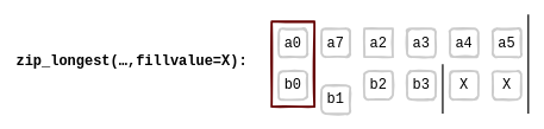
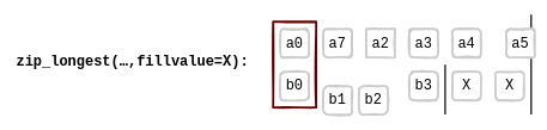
- <mxCell id="11" value="&lt;font style=&quot;font-size: 20px&quot;&gt;a5&lt;/font&gt;" style="rounded=1;whiteSpace=wrap;html=1;fontFamily=Courier New;fontSize=24;strokeWidth=3;glass=0;shadow=0;sketch=1;strokeColor=#CCCCCC;" vertex="1" parent="1"><mxGeometry x="690" y="40" width="40" height="40" as="geometry" /></mxCell>
+ <mxCell id="11" value="&lt;font style=&quot;font-size: 20px&quot;&gt;a5&lt;/font&gt;" style="rounded=1;whiteSpace=wrap;html=1;fontFamily=Courier New;fontSize=24;strokeWidth=3;glass=0;shadow=0;sketch=1;strokeColor=#CCCCCC;" vertex="1" parent="1"><mxGeometry x="705" y="40" width="40" height="40" as="geometry" /></mxCell>
- <mxCell id="13" value="&lt;font style=&quot;font-size: 20px&quot;&gt;b2&lt;/font&gt;" style="rounded=1;whiteSpace=wrap;html=1;fontFamily=Courier New;fontSize=24;strokeWidth=3;glass=0;shadow=0;sketch=1;strokeColor=#CCCCCC;" vertex="1" parent="1"><mxGeometry x="510" y="100" width="40" height="40" as="geometry" /></mxCell>
+ <mxCell id="13" value="&lt;font style=&quot;font-size: 20px&quot;&gt;b2&lt;/font&gt;" style="rounded=1;whiteSpace=wrap;html=1;fontFamily=Courier New;fontSize=24;strokeWidth=3;glass=0;shadow=0;sketch=1;strokeColor=#CCCCCC;" vertex="1" parent="1"><mxGeometry x="500" y="120" width="40" height="40" as="geometry" /></mxCell>
